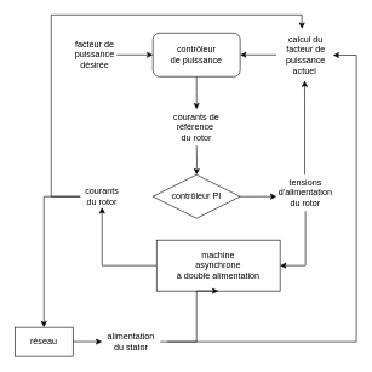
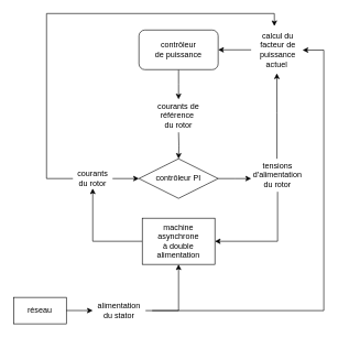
- <mxCell id="15" value="facteur de puissance désirée" style="text;html=1;strokeColor=none;fillColor=none;align=center;verticalAlign=middle;whiteSpace=wrap;rounded=0;" parent="1" vertex="1"><mxGeometry x="100" y="60" width="60" height="30" as="geometry" /></mxCell>
- <mxCell id="14" style="edgeStyle=orthogonalEdgeStyle;rounded=0;orthogonalLoop=1;jettySize=auto;html=1;entryX=0;entryY=0.5;entryDx=0;entryDy=0;" parent="1" source="15" target="13" edge="1"><mxGeometry relative="1" as="geometry" /></mxCell>
- <mxCell id="5" style="edgeStyle=orthogonalEdgeStyle;rounded=0;orthogonalLoop=1;jettySize=auto;html=1;" parent="1" source="7" target="19" edge="1"><mxGeometry relative="1" as="geometry" /></mxCell>
+ <mxCell id="5" style="edgeStyle=orthogonalEdgeStyle;rounded=0;orthogonalLoop=1;jettySize=auto;html=1;entryX=0;entryY=0.5;entryDx=0;entryDy=0;" parent="1" source="7" target="3" edge="1"><mxGeometry relative="1" as="geometry" /></mxCell>
- <mxCell id="11" value="machine &lt;br&gt;asynchrone &lt;br&gt;à double alimentation" style="rounded=0;whiteSpace=wrap;html=1;" parent="1" vertex="1"><mxGeometry x="215" y="330" width="170" height="70" as="geometry" /></mxCell>
+ <mxCell id="11" value="machine &lt;br&gt;asynchrone &lt;br&gt;à double alimentation" style="rounded=0;whiteSpace=wrap;html=1;" parent="1" vertex="1"><mxGeometry x="215" y="330" width="110" height="70" as="geometry" /></mxCell>
